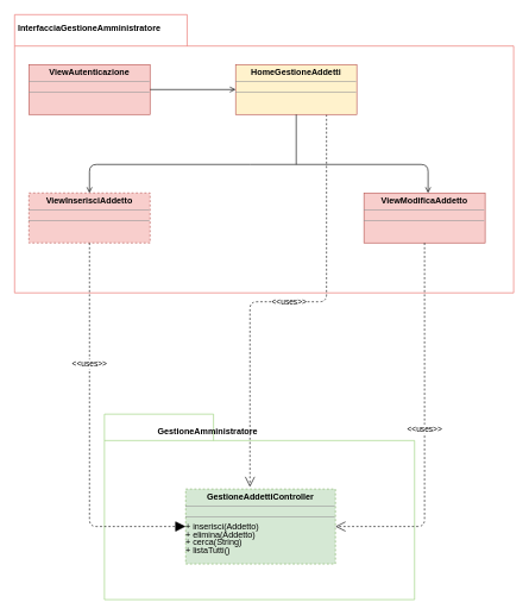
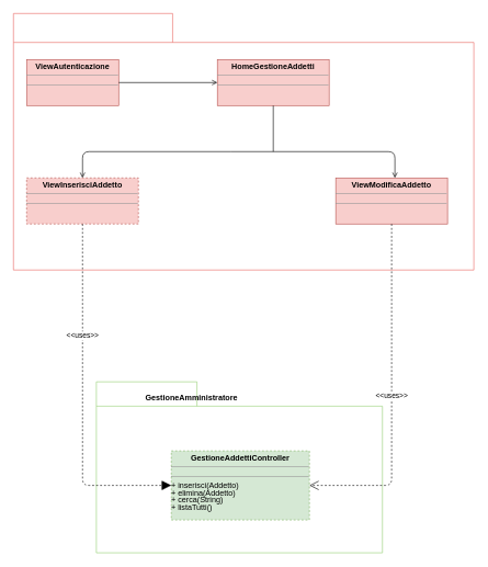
- <mxCell id="3" value="&lt;b&gt;InterfacciaGestioneAmministratore&lt;/b&gt;" style="text;html=1;strokeColor=none;fillColor=none;align=center;verticalAlign=middle;whiteSpace=wrap;rounded=0;fontColor=#000000;" parent="1" vertex="1"><mxGeometry x="20" y="20" width="210" height="40" as="geometry" /></mxCell>
- <mxCell id="16" value="&lt;p style=&quot;margin: 0px ; margin-top: 4px ; text-align: center&quot;&gt;&lt;b&gt;ViewAutenticazione&lt;/b&gt;&lt;br&gt;&lt;/p&gt;&lt;hr size=&quot;1&quot;&gt;&lt;div style=&quot;height: 2px&quot;&gt;&lt;/div&gt;&lt;hr size=&quot;1&quot;&gt;&lt;div style=&quot;height: 2px&quot;&gt;&lt;/div&gt;" style="verticalAlign=top;align=left;overflow=fill;fontSize=12;fontFamily=Helvetica;html=1;fillColor=#f8cecc;strokeColor=#b85450;" parent="1" vertex="1"><mxGeometry x="40" y="90" width="170" height="70" as="geometry" /></mxCell>
+ <mxCell id="16" value="&lt;p style=&quot;margin: 0px ; margin-top: 4px ; text-align: center&quot;&gt;&lt;b&gt;ViewAutenticazione&lt;/b&gt;&lt;br&gt;&lt;/p&gt;&lt;hr size=&quot;1&quot;&gt;&lt;div style=&quot;height: 2px&quot;&gt;&lt;/div&gt;&lt;hr size=&quot;1&quot;&gt;&lt;div style=&quot;height: 2px&quot;&gt;&lt;/div&gt;" style="verticalAlign=top;align=left;overflow=fill;fontSize=12;fontFamily=Helvetica;html=1;fillColor=#f8cecc;strokeColor=#b85450;" parent="1" vertex="1"><mxGeometry x="40" y="90" width="140" height="70" as="geometry" /></mxCell>
- <mxCell id="14" value="&lt;p style=&quot;margin: 0px ; margin-top: 4px ; text-align: center&quot;&gt;&lt;b&gt;HomeGestioneAddetti&lt;/b&gt;&lt;br&gt;&lt;/p&gt;&lt;hr size=&quot;1&quot;&gt;&lt;div style=&quot;height: 2px&quot;&gt;&lt;/div&gt;&lt;hr size=&quot;1&quot;&gt;&lt;div style=&quot;height: 2px&quot;&gt;&lt;/div&gt;" style="verticalAlign=top;align=left;overflow=fill;fontSize=12;fontFamily=Helvetica;html=1;fillColor=#fff2cc;strokeColor=#b85450;" parent="1" vertex="1"><mxGeometry x="330" y="90" width="170" height="70" as="geometry" /></mxCell>
+ <mxCell id="14" value="&lt;p style=&quot;margin: 0px ; margin-top: 4px ; text-align: center&quot;&gt;&lt;b&gt;HomeGestioneAddetti&lt;/b&gt;&lt;br&gt;&lt;/p&gt;&lt;hr size=&quot;1&quot;&gt;&lt;div style=&quot;height: 2px&quot;&gt;&lt;/div&gt;&lt;hr size=&quot;1&quot;&gt;&lt;div style=&quot;height: 2px&quot;&gt;&lt;/div&gt;" style="verticalAlign=top;align=left;overflow=fill;fontSize=12;fontFamily=Helvetica;html=1;fillColor=#f8cecc;strokeColor=#b85450;" parent="1" vertex="1"><mxGeometry x="330" y="90" width="170" height="70" as="geometry" /></mxCell>
- <mxCell id="12" value="&amp;lt;&amp;lt;uses&amp;gt;&amp;gt;" style="endArrow=open;endSize=12;dashed=1;html=1;fontColor=#000000;entryX=0.429;entryY=-0.029;entryDx=0;entryDy=0;exitX=0.75;exitY=1;exitDx=0;exitDy=0;entryPerimeter=0;edgeStyle=orthogonalEdgeStyle;" parent="1" source="14" target="8" edge="1"><mxGeometry width="160" relative="1" as="geometry"><mxPoint x="365" y="340" as="sourcePoint" /><mxPoint x="550" y="470" as="targetPoint" /><mxPoint as="offset" /></mxGeometry></mxCell>
